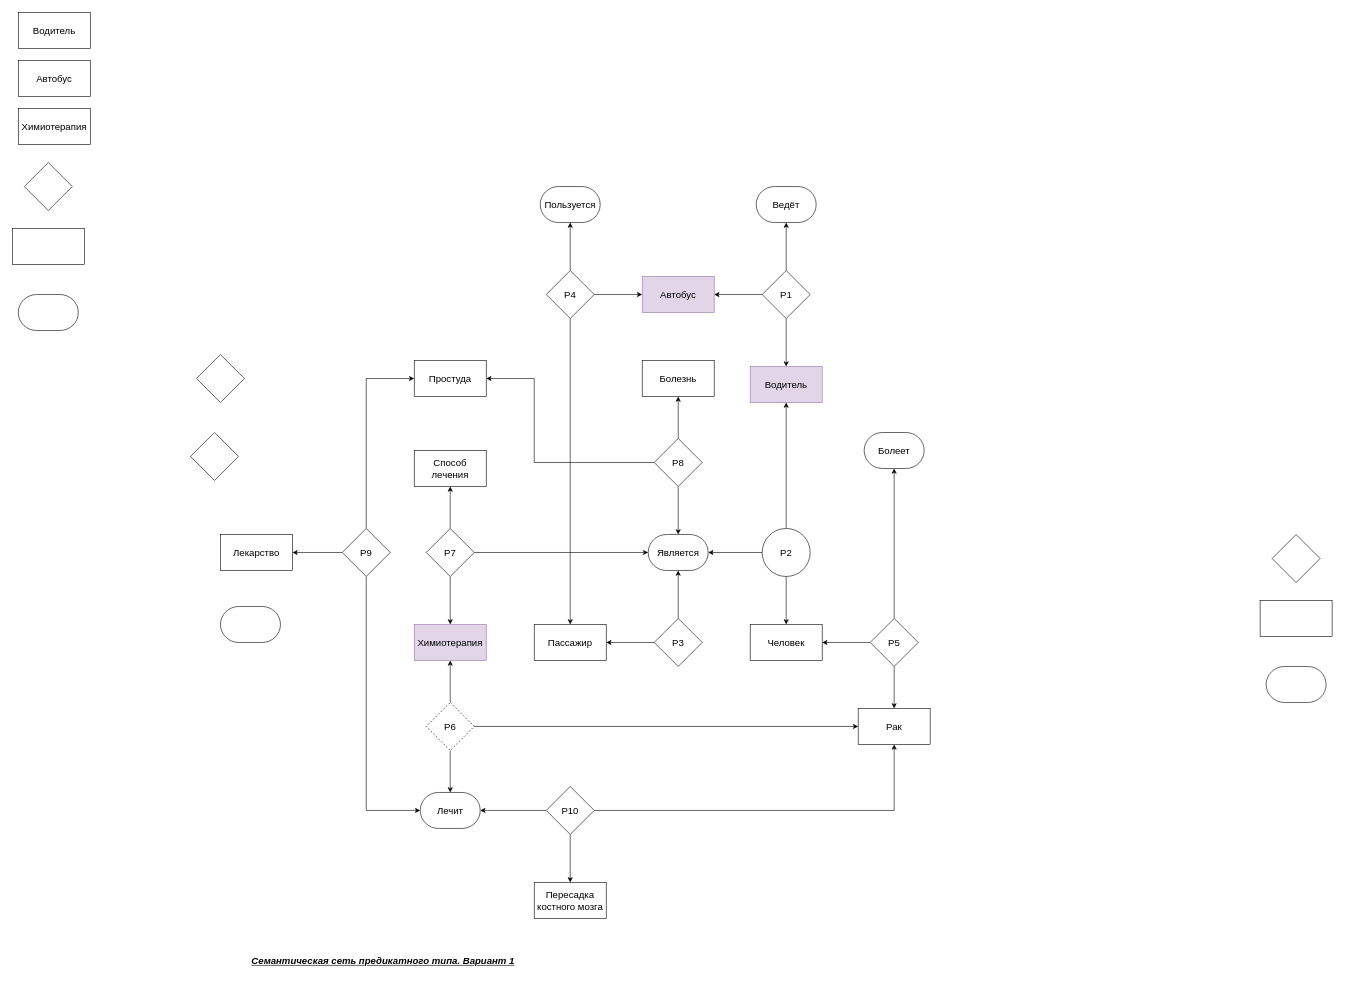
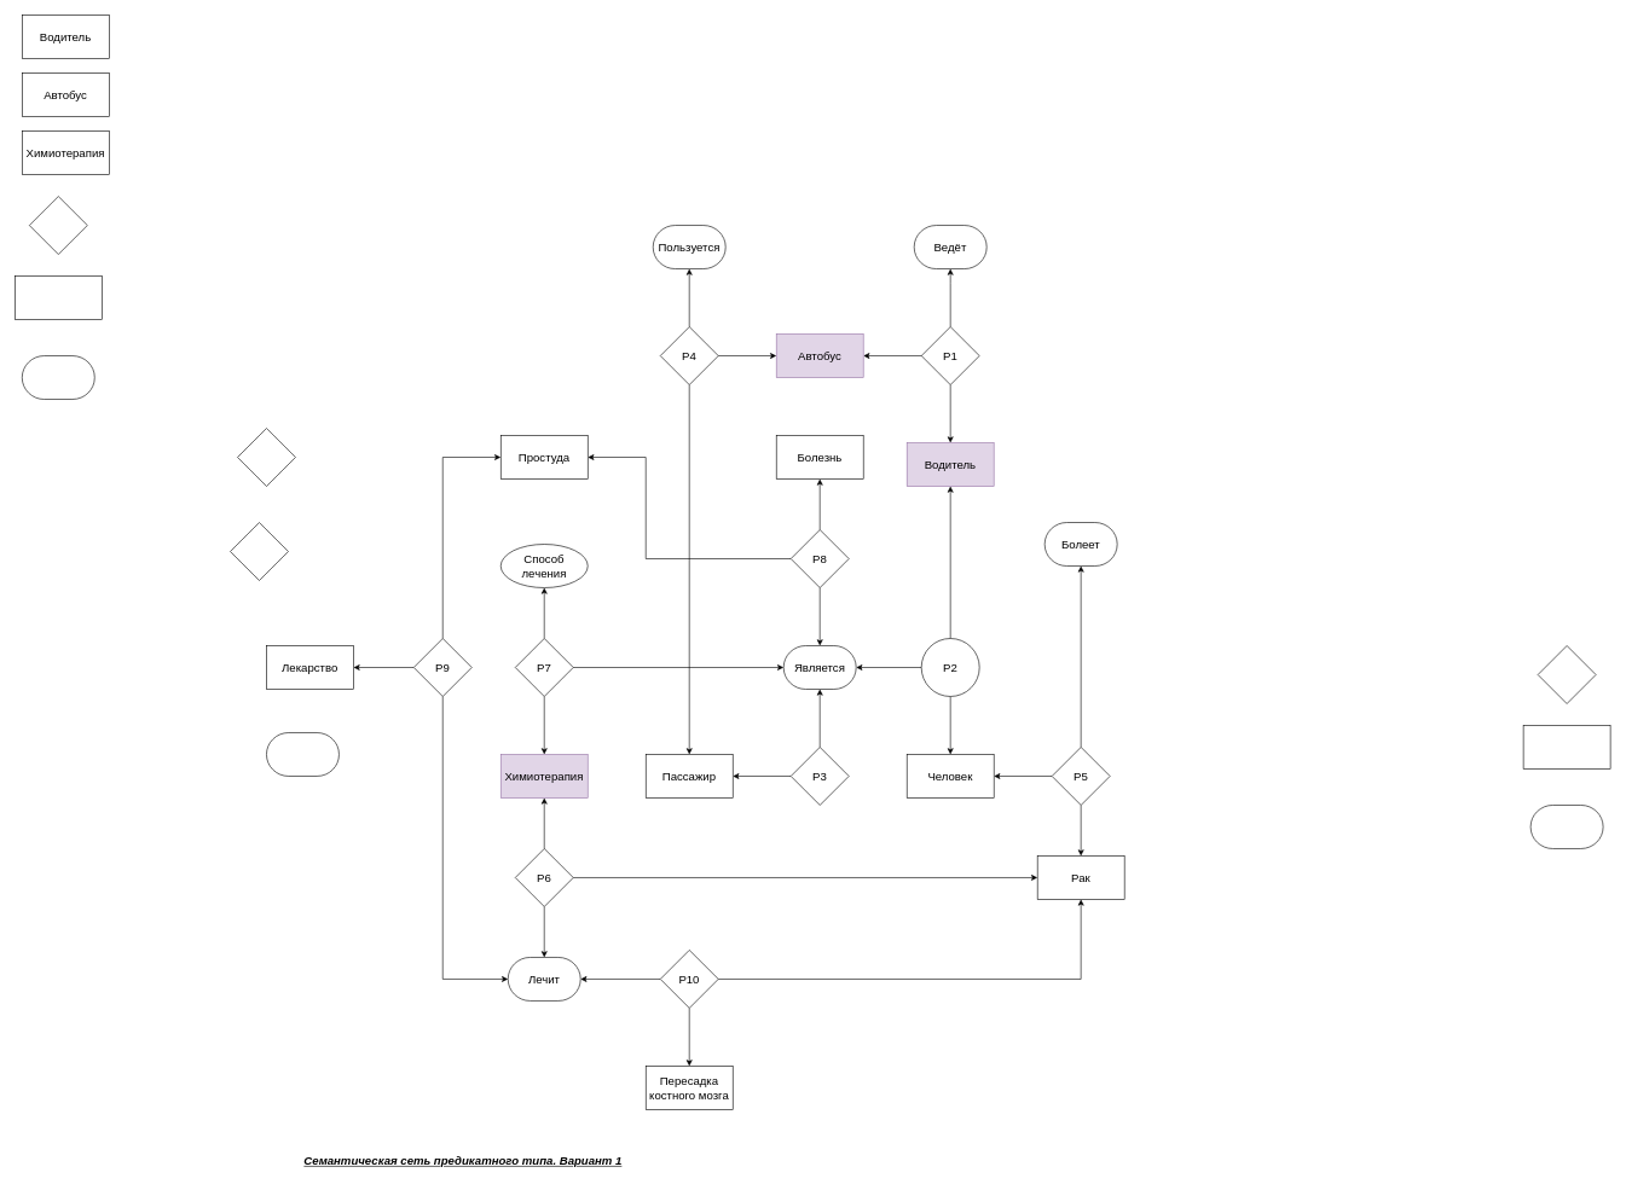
- <mxCell id="53" value="Способ лечения" parent="1" style="rounded=0;whiteSpace=wrap;html=1;fontSize=16;" vertex="1"><mxGeometry as="geometry" x="690" y="750" width="120" height="60" /></mxCell>
+ <mxCell id="53" value="Способ лечения" parent="1" style="ellipse;whiteSpace=wrap;html=1;fontSize=16;" vertex="1"><mxGeometry as="geometry" x="690" y="750" width="120" height="60" /></mxCell>
- <mxCell id="46" value="Р6" parent="1" style="rhombus;whiteSpace=wrap;html=1;fontSize=16;dashed=1;" vertex="1"><mxGeometry as="geometry" x="710" y="1170" width="80" height="80" /></mxCell>
+ <mxCell id="46" value="Р6" parent="1" style="rhombus;whiteSpace=wrap;html=1;fontSize=16;" vertex="1"><mxGeometry as="geometry" x="710" y="1170" width="80" height="80" /></mxCell>
